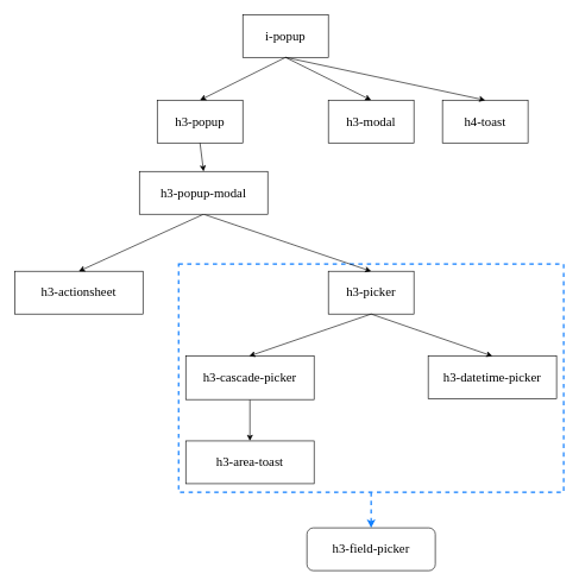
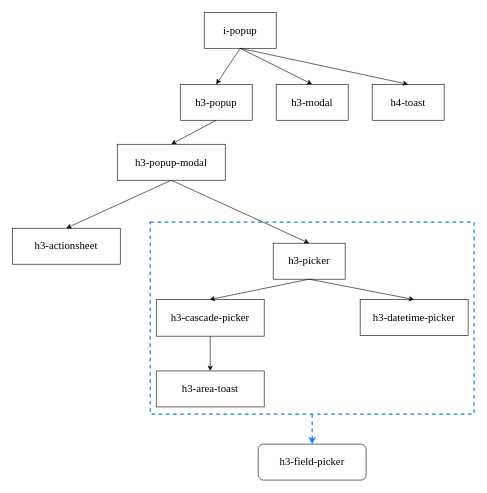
- <mxCell id="6" value="&lt;font style=&quot;font-size: 18px&quot; face=&quot;Verdana&quot;&gt;h3-popup&lt;/font&gt;" style="rounded=0;whiteSpace=wrap;html=1;" vertex="1" parent="1"><mxGeometry x="220" y="140" width="120" height="60" as="geometry" /></mxCell>
+ <mxCell id="6" value="&lt;font style=&quot;font-size: 18px&quot; face=&quot;Verdana&quot;&gt;h3-popup&lt;/font&gt;" style="rounded=0;whiteSpace=wrap;html=1;" vertex="1" parent="1"><mxGeometry x="300" y="140" width="120" height="60" as="geometry" /></mxCell>
- <mxCell id="10" value="&lt;span style=&quot;font-family: &amp;#34;verdana&amp;#34; ; font-size: 18px&quot;&gt;h3-picker&lt;/span&gt;" style="rounded=0;whiteSpace=wrap;html=1;" vertex="1" parent="1"><mxGeometry x="460" y="380" width="120" height="60" as="geometry" /></mxCell>
+ <mxCell id="10" value="&lt;span style=&quot;font-family: &amp;#34;verdana&amp;#34; ; font-size: 18px&quot;&gt;h3-picker&lt;/span&gt;" style="rounded=0;whiteSpace=wrap;html=1;" vertex="1" parent="1"><mxGeometry x="455" y="405" width="120" height="60" as="geometry" /></mxCell>
